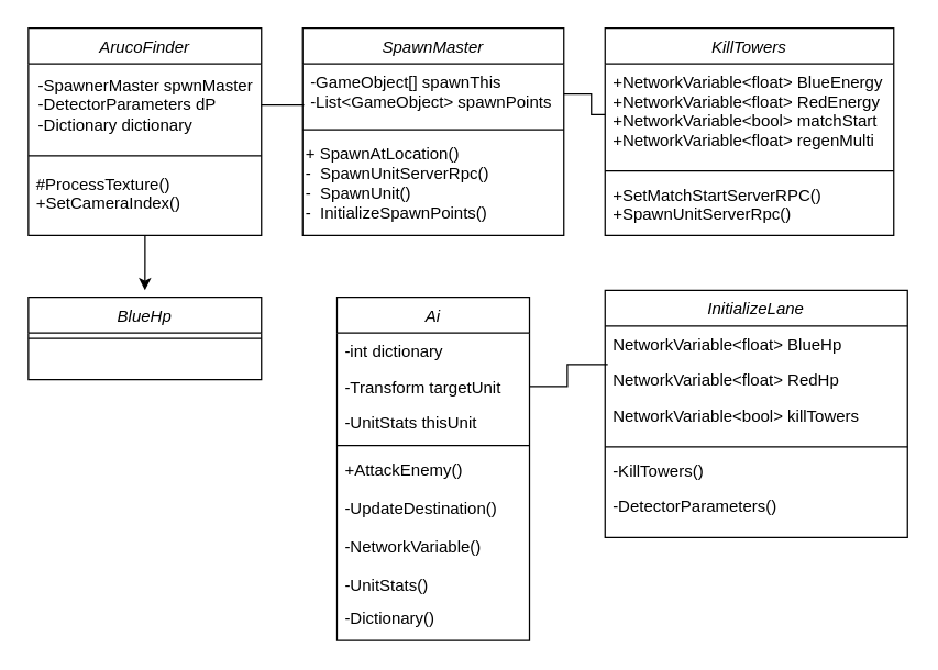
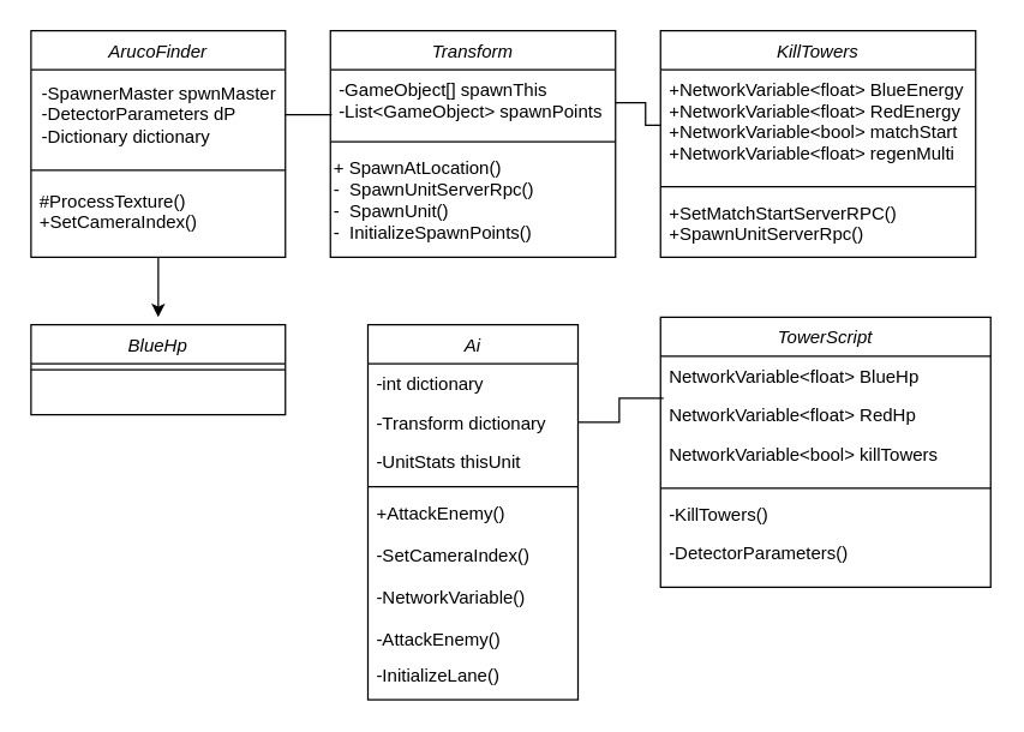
- <mxCell id="2" value="SpawnMaster" style="swimlane;fontStyle=2;align=center;verticalAlign=top;childLayout=stackLayout;horizontal=1;startSize=26;horizontalStack=0;resizeParent=1;resizeLast=0;collapsible=1;marginBottom=0;rounded=0;shadow=0;strokeWidth=1;" parent="1" vertex="1"><mxGeometry x="219.5" y="20" width="190" height="151" as="geometry"><mxRectangle x="230" y="140" width="160" height="26" as="alternateBounds" /></mxGeometry></mxCell>
+ <mxCell id="2" value="Transform" style="swimlane;fontStyle=2;align=center;verticalAlign=top;childLayout=stackLayout;horizontal=1;startSize=26;horizontalStack=0;resizeParent=1;resizeLast=0;collapsible=1;marginBottom=0;rounded=0;shadow=0;strokeWidth=1;" parent="1" vertex="1"><mxGeometry x="219.5" y="20" width="190" height="151" as="geometry"><mxRectangle x="230" y="140" width="160" height="26" as="alternateBounds" /></mxGeometry></mxCell>
- <mxCell id="10" value="InitializeLane" style="swimlane;fontStyle=2;align=center;verticalAlign=top;childLayout=stackLayout;horizontal=1;startSize=26;horizontalStack=0;resizeParent=1;resizeLast=0;collapsible=1;marginBottom=0;rounded=0;shadow=0;strokeWidth=1;" parent="1" vertex="1"><mxGeometry x="439.5" y="211" width="220" height="180" as="geometry"><mxRectangle x="230" y="140" width="160" height="26" as="alternateBounds" /></mxGeometry></mxCell>
+ <mxCell id="10" value="TowerScript" style="swimlane;fontStyle=2;align=center;verticalAlign=top;childLayout=stackLayout;horizontal=1;startSize=26;horizontalStack=0;resizeParent=1;resizeLast=0;collapsible=1;marginBottom=0;rounded=0;shadow=0;strokeWidth=1;" parent="1" vertex="1"><mxGeometry x="439.5" y="211" width="220" height="180" as="geometry"><mxRectangle x="230" y="140" width="160" height="26" as="alternateBounds" /></mxGeometry></mxCell>
- <mxCell id="24" value="-Transform targetUnit" style="text;align=left;verticalAlign=top;spacingLeft=4;spacingRight=4;overflow=hidden;rotatable=0;points=[[0,0.5],[1,0.5]];portConstraint=eastwest;rounded=0;shadow=0;html=0;" parent="22" vertex="1"><mxGeometry y="52" width="140" height="26" as="geometry" /></mxCell>
+ <mxCell id="24" value="-Transform dictionary" style="text;align=left;verticalAlign=top;spacingLeft=4;spacingRight=4;overflow=hidden;rotatable=0;points=[[0,0.5],[1,0.5]];portConstraint=eastwest;rounded=0;shadow=0;html=0;" parent="22" vertex="1"><mxGeometry y="52" width="140" height="26" as="geometry" /></mxCell>
- <mxCell id="28" value="-UpdateDestination()" style="text;align=left;verticalAlign=top;spacingLeft=4;spacingRight=4;overflow=hidden;rotatable=0;points=[[0,0.5],[1,0.5]];portConstraint=eastwest;" vertex="1" parent="22"><mxGeometry y="140" width="140" height="28" as="geometry" /></mxCell>
+ <mxCell id="28" value="-SetCameraIndex()" style="text;align=left;verticalAlign=top;spacingLeft=4;spacingRight=4;overflow=hidden;rotatable=0;points=[[0,0.5],[1,0.5]];portConstraint=eastwest;" vertex="1" parent="22"><mxGeometry y="140" width="140" height="28" as="geometry" /></mxCell>
- <mxCell id="30" value="-UnitStats()&#10;" style="text;align=left;verticalAlign=top;spacingLeft=4;spacingRight=4;overflow=hidden;rotatable=0;points=[[0,0.5],[1,0.5]];portConstraint=eastwest;" vertex="1" parent="22"><mxGeometry y="196" width="140" height="24" as="geometry" /></mxCell>
+ <mxCell id="30" value="-AttackEnemy()&#10;" style="text;align=left;verticalAlign=top;spacingLeft=4;spacingRight=4;overflow=hidden;rotatable=0;points=[[0,0.5],[1,0.5]];portConstraint=eastwest;" vertex="1" parent="22"><mxGeometry y="196" width="140" height="24" as="geometry" /></mxCell>
- <mxCell id="31" value="-Dictionary()" style="text;align=left;verticalAlign=top;spacingLeft=4;spacingRight=4;overflow=hidden;rotatable=0;points=[[0,0.5],[1,0.5]];portConstraint=eastwest;" vertex="1" parent="22"><mxGeometry y="220" width="140" height="24" as="geometry" /></mxCell>
+ <mxCell id="31" value="-InitializeLane()" style="text;align=left;verticalAlign=top;spacingLeft=4;spacingRight=4;overflow=hidden;rotatable=0;points=[[0,0.5],[1,0.5]];portConstraint=eastwest;" vertex="1" parent="22"><mxGeometry y="220" width="140" height="24" as="geometry" /></mxCell>
